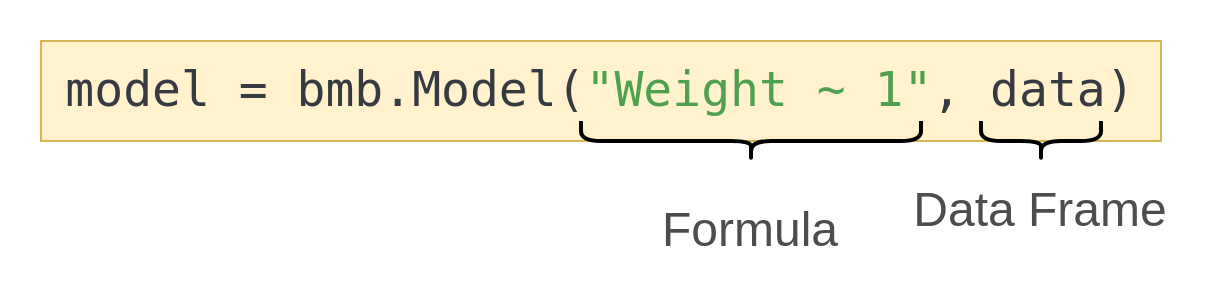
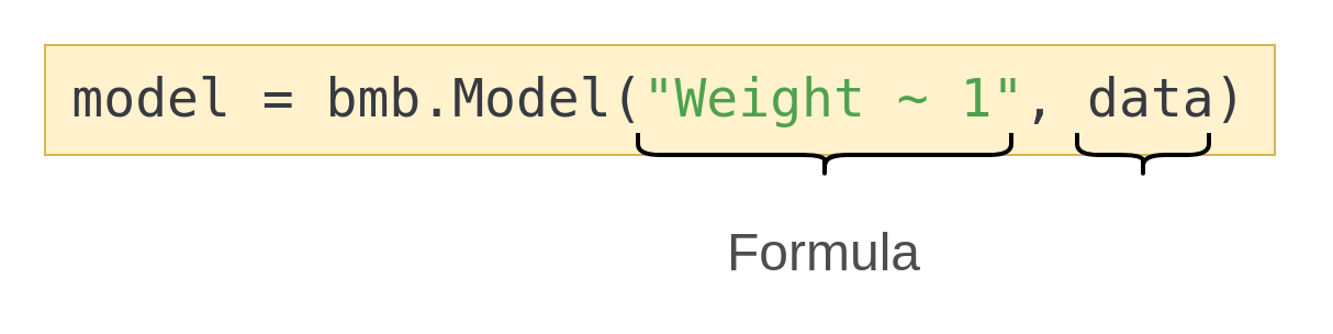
- <mxCell id="6" value="&lt;font color=&quot;#4d4d4d&quot;&gt;Data Frame&lt;/font&gt;" style="text;html=1;strokeColor=none;fillColor=none;align=center;verticalAlign=middle;whiteSpace=wrap;rounded=0;labelBackgroundColor=none;fontSize=24;" vertex="1" parent="1"><mxGeometry x="455" y="90" width="130" height="30" as="geometry" /></mxCell>
